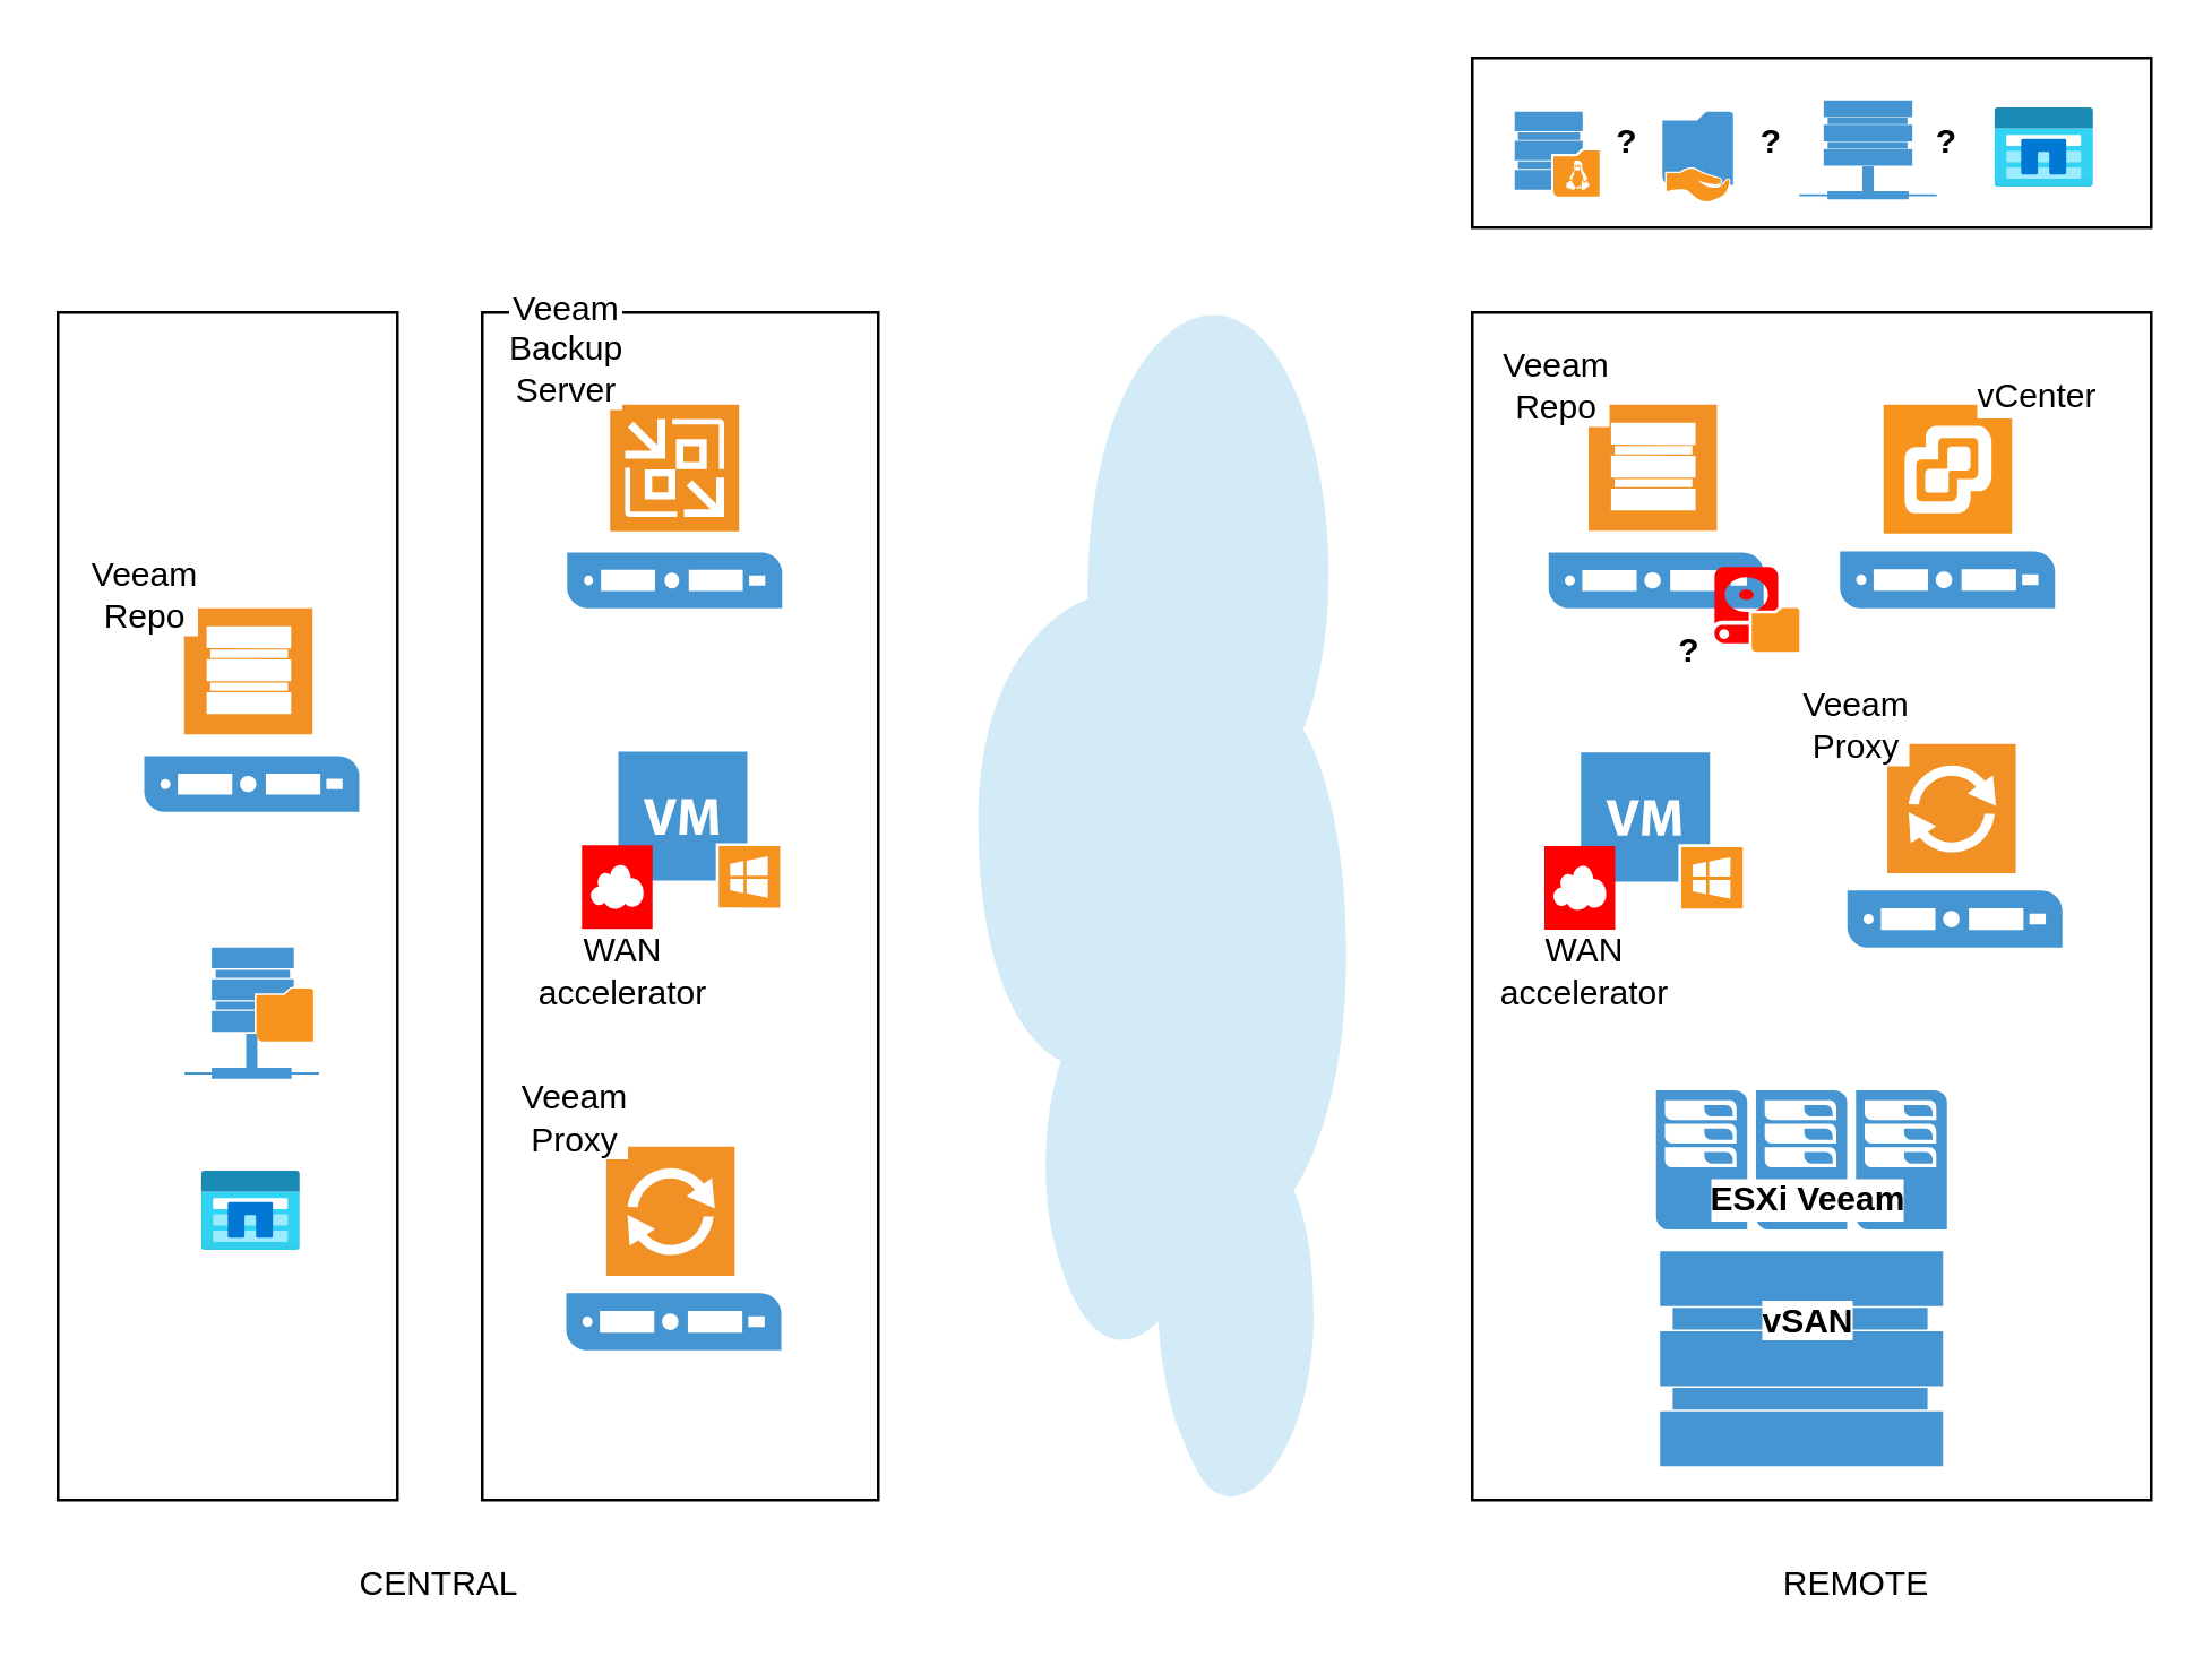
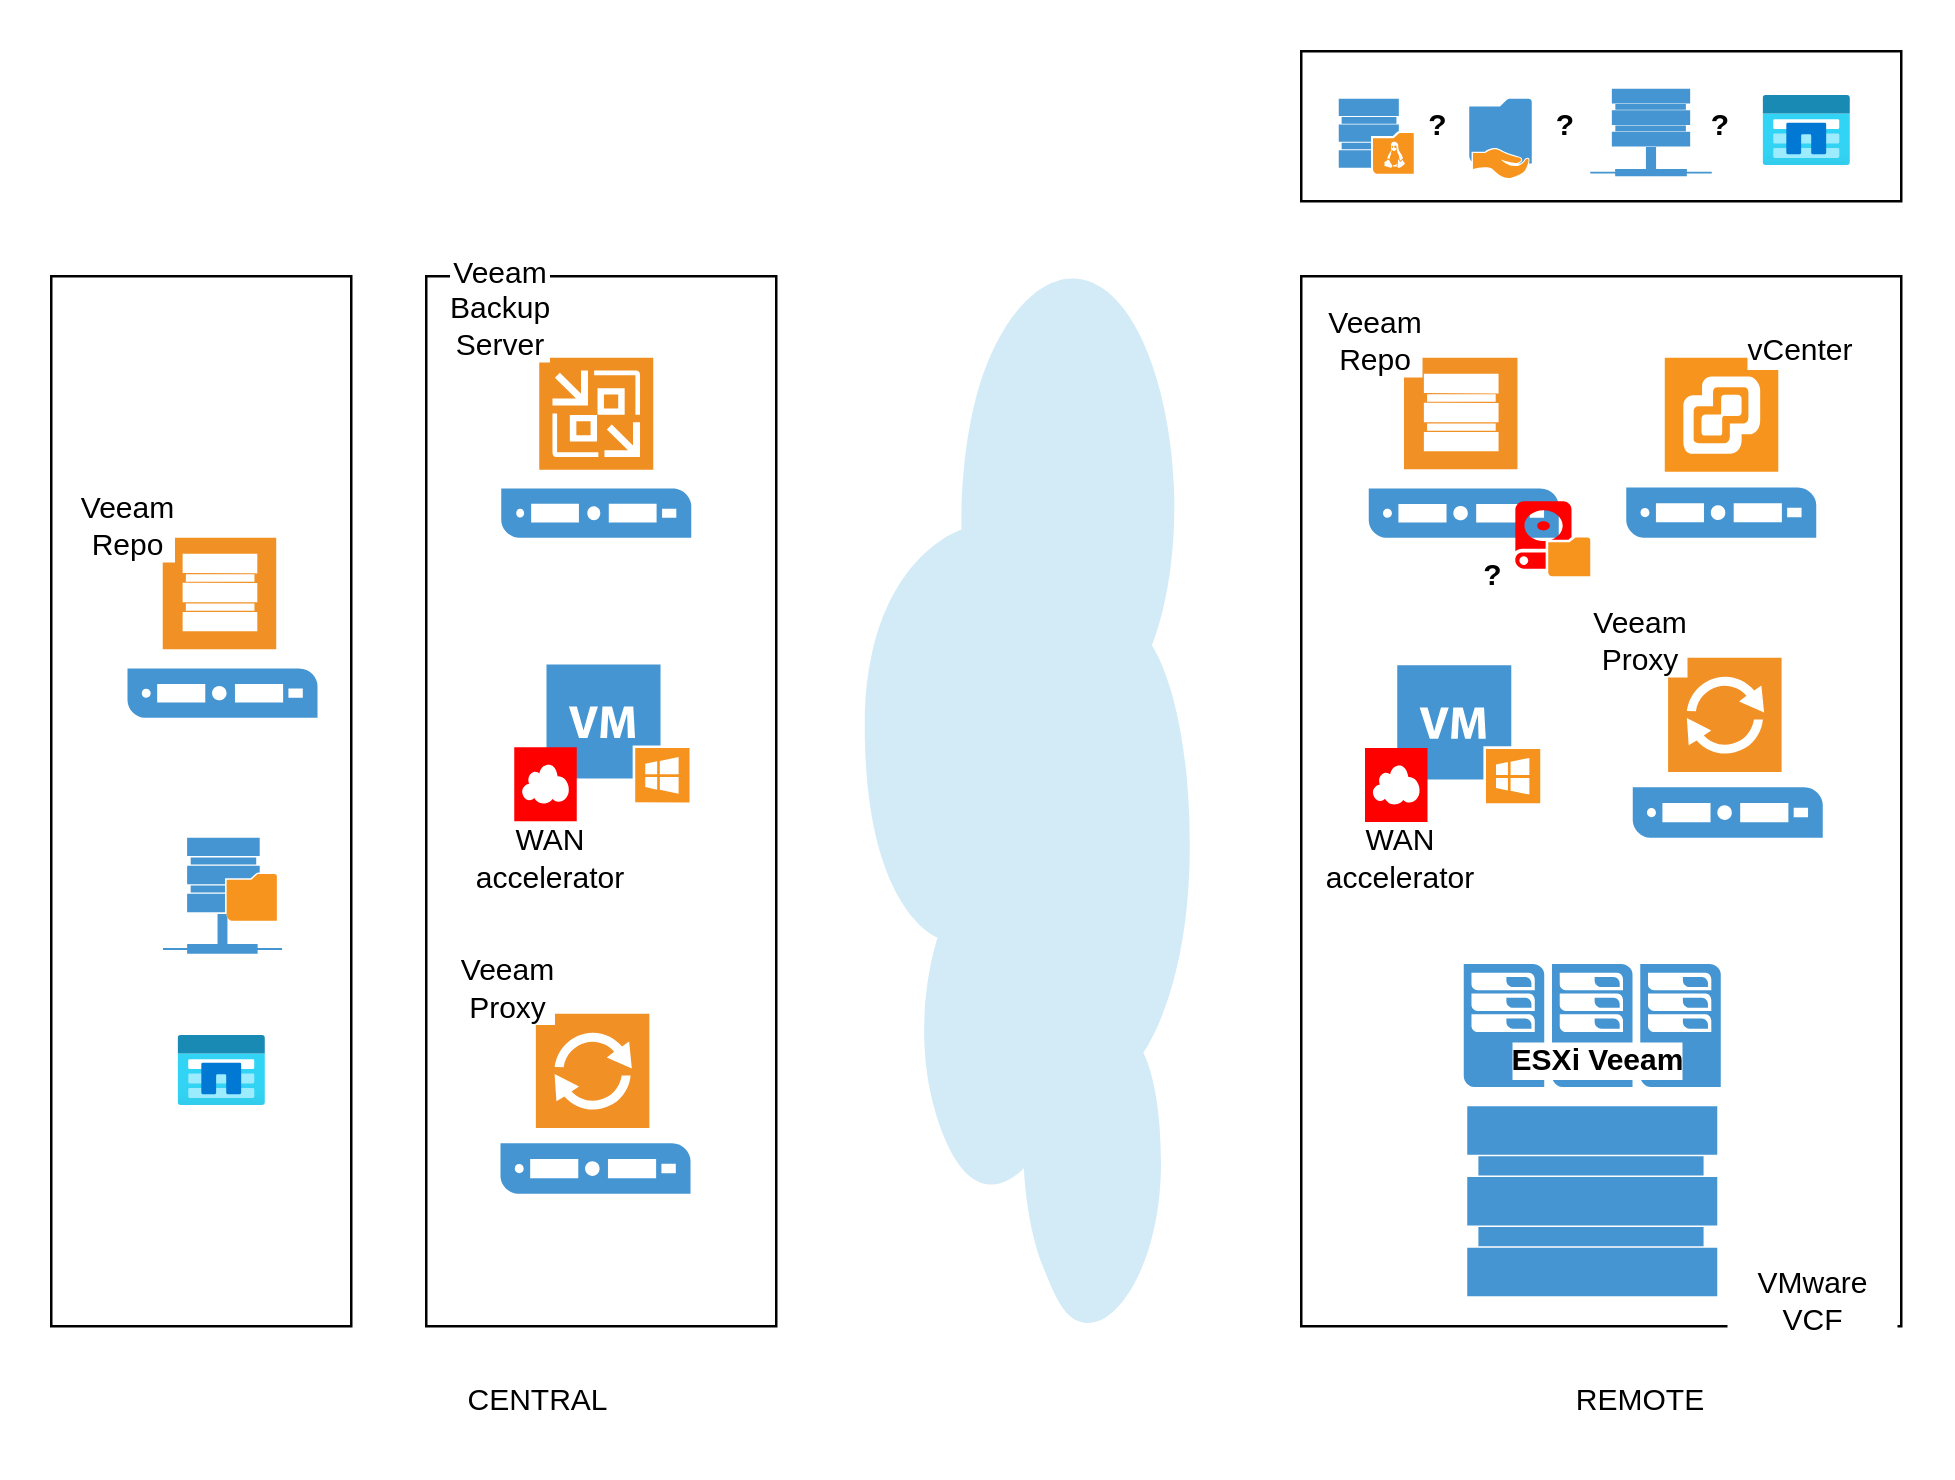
- <mxCell id="13" value="&lt;span style=&quot;background-color: rgb(255 , 255 , 255)&quot;&gt;&lt;b&gt;vSAN&lt;/b&gt;&lt;/span&gt;" style="text;html=1;strokeColor=none;fillColor=none;align=center;verticalAlign=middle;whiteSpace=wrap;rounded=0;" vertex="1" parent="1"><mxGeometry x="618.6" y="457" width="40" height="20" as="geometry" /></mxCell>
+ <mxCell id="14" value="VMware VCF" style="text;html=1;strokeColor=none;fillColor=none;align=center;verticalAlign=middle;whiteSpace=wrap;rounded=0;labelBackgroundColor=#ffffff;" vertex="1" parent="1"><mxGeometry x="690" y="510" width="70" height="20" as="geometry" /></mxCell>
- <mxCell id="32" value="CENTRAL" style="text;html=1;strokeColor=none;fillColor=none;align=center;verticalAlign=middle;whiteSpace=wrap;rounded=0;labelBackgroundColor=#ffffff;" vertex="1" parent="1"><mxGeometry x="135" y="550" width="40" height="20" as="geometry" /></mxCell>
+ <mxCell id="32" value="CENTRAL" style="text;html=1;strokeColor=none;fillColor=none;align=center;verticalAlign=middle;whiteSpace=wrap;rounded=0;labelBackgroundColor=#ffffff;" vertex="1" parent="1"><mxGeometry x="195" y="550" width="40" height="20" as="geometry" /></mxCell>
